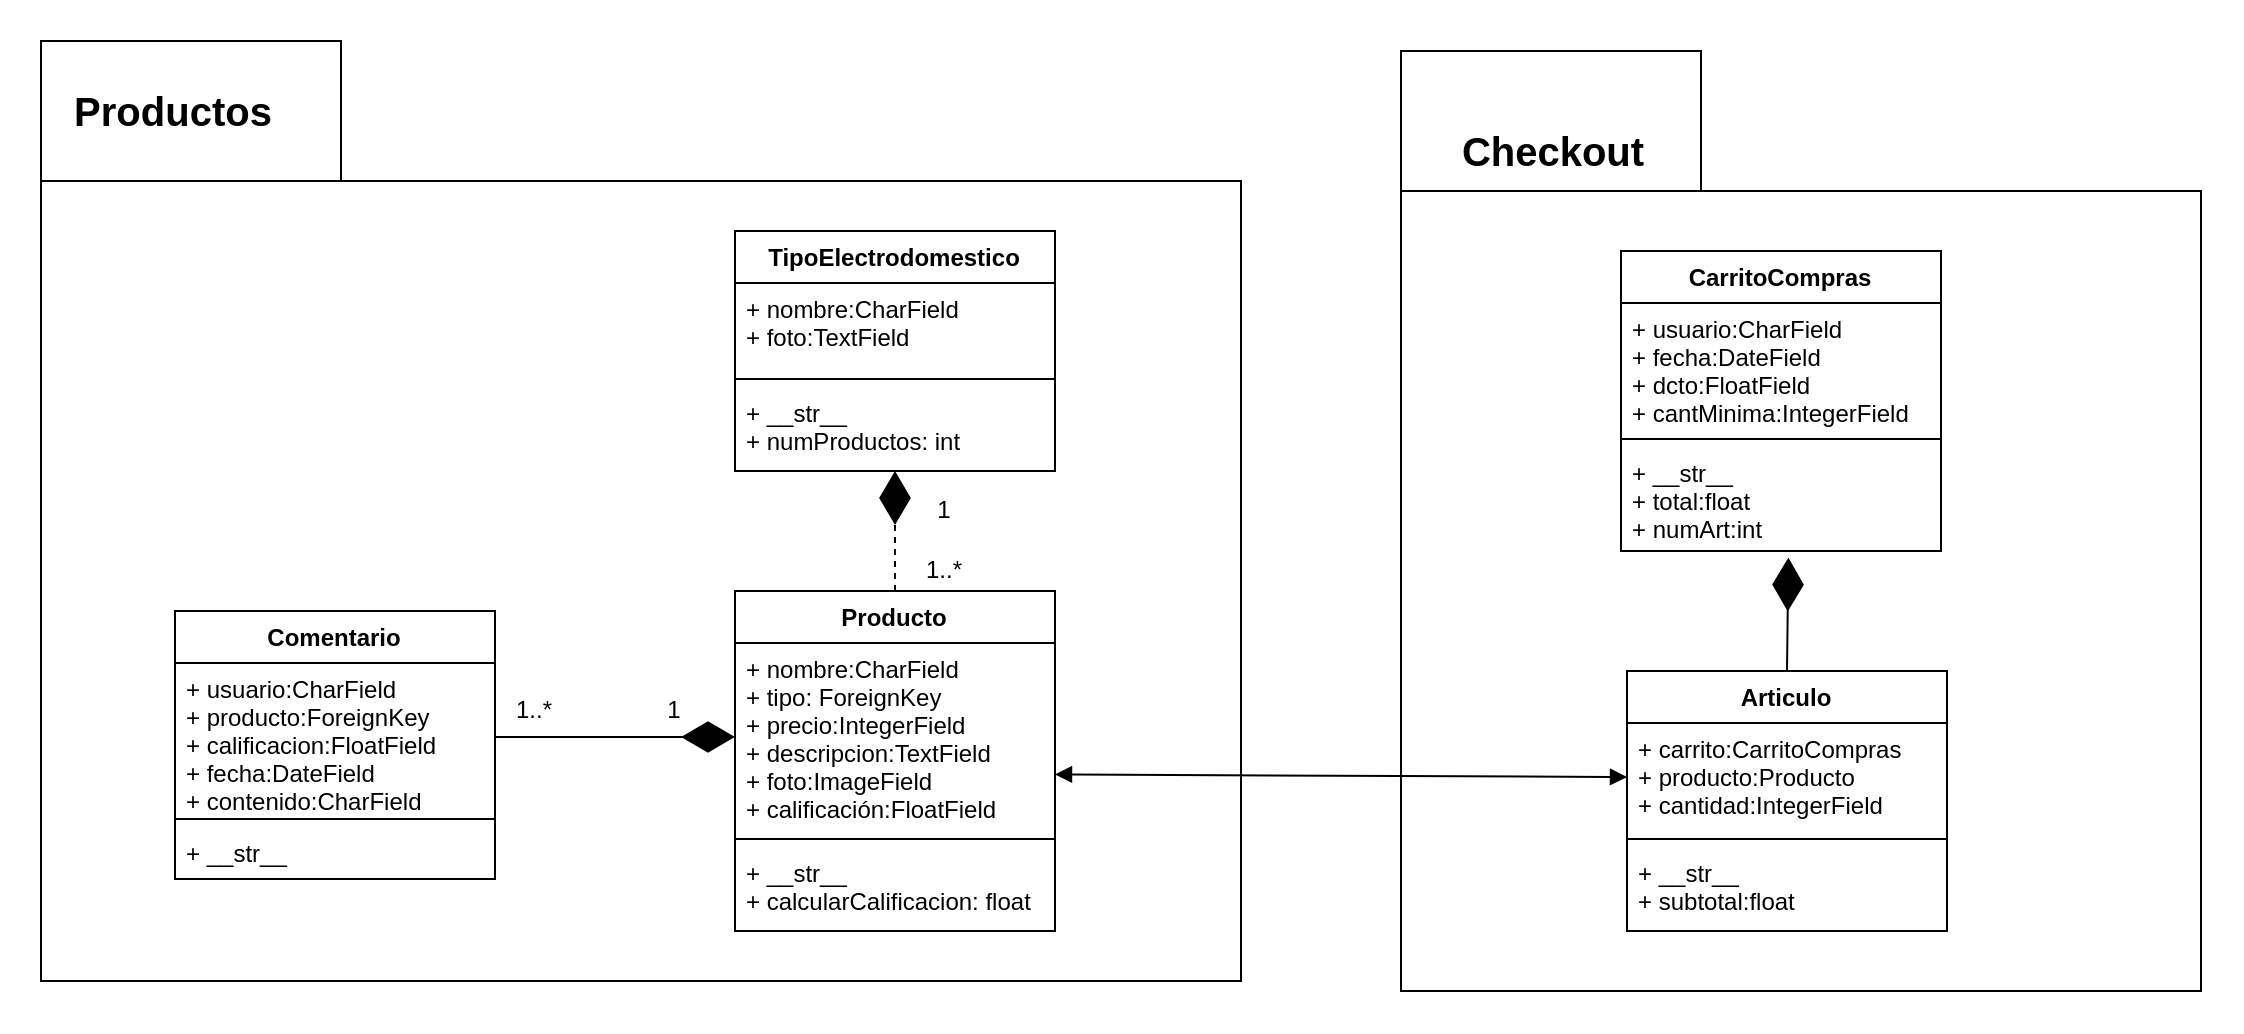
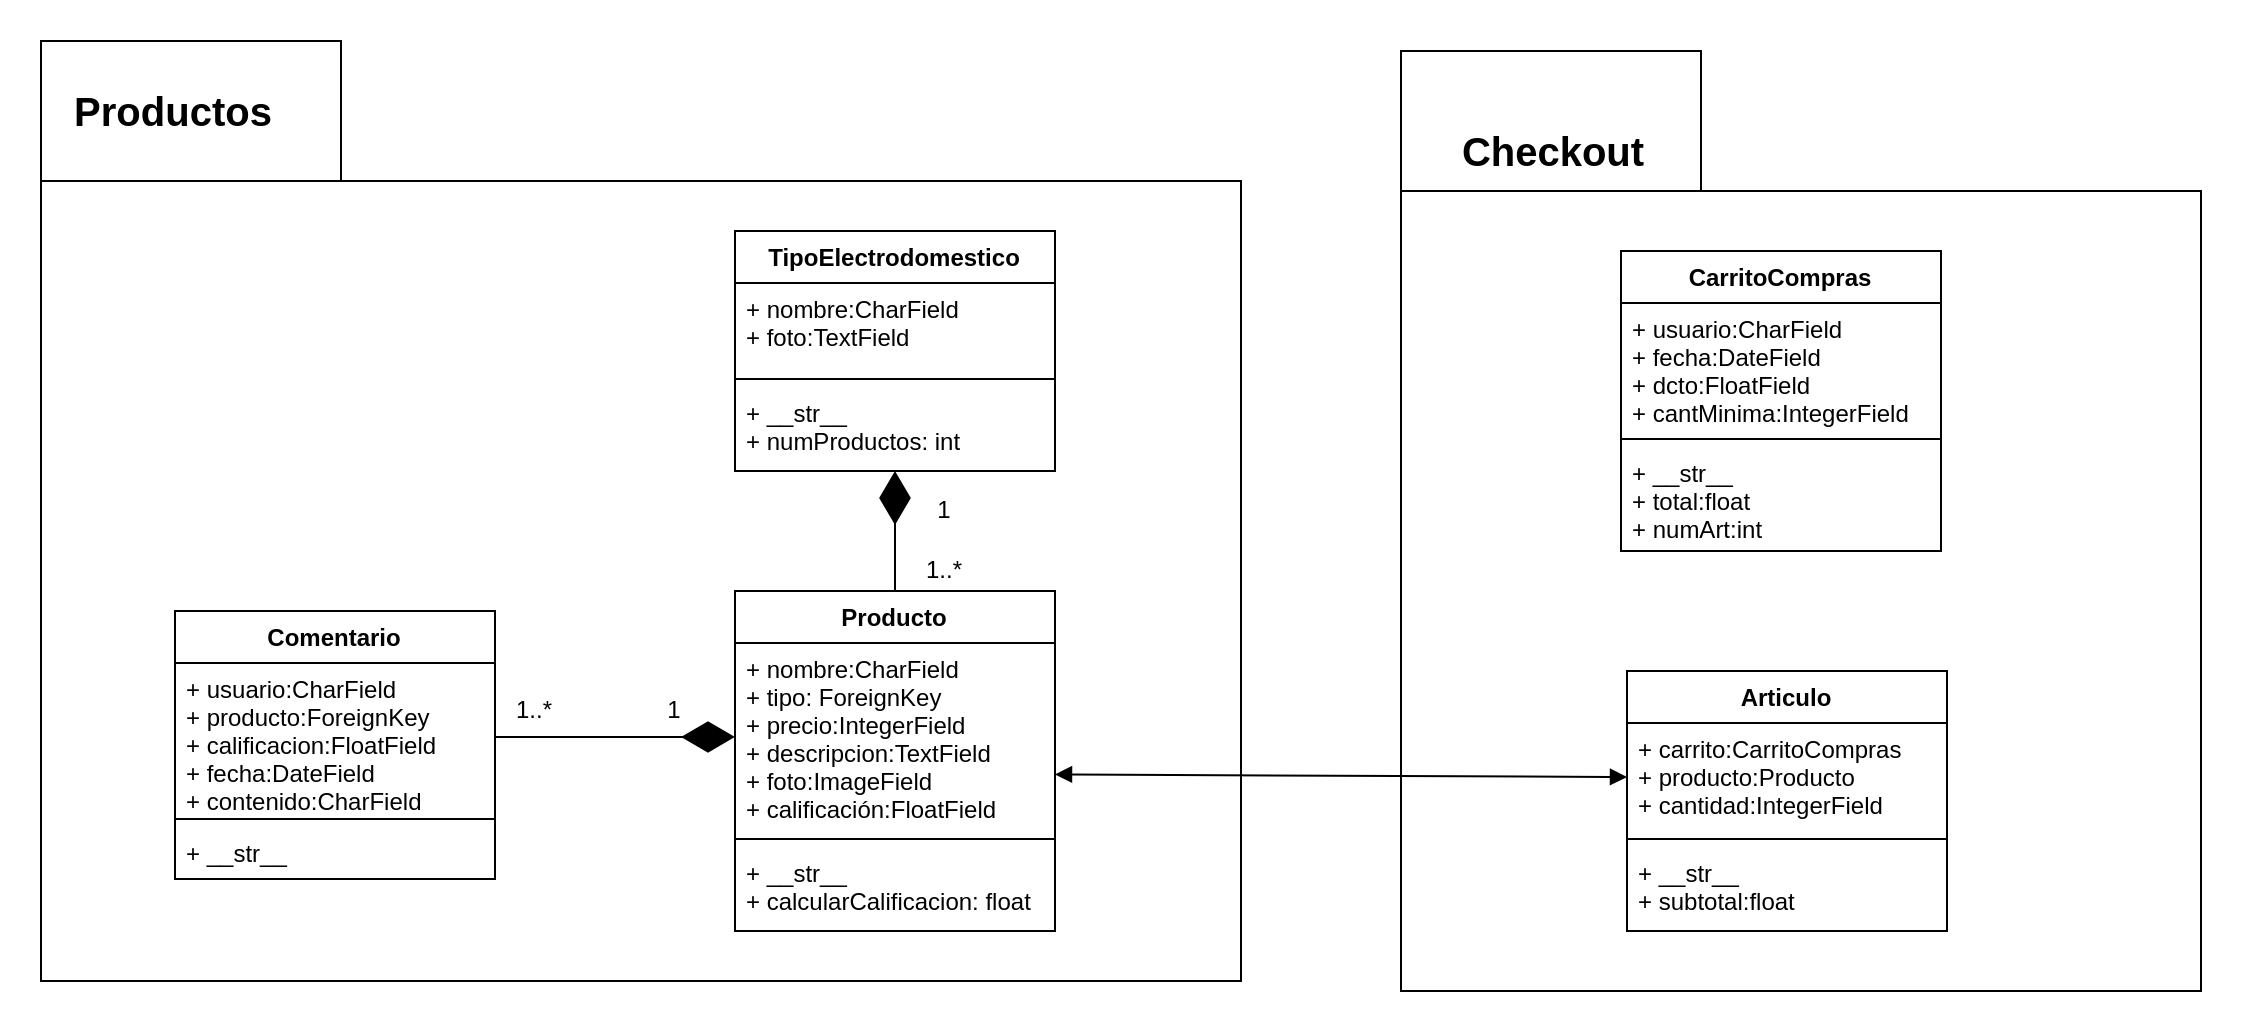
- <mxCell id="18" value="" style="endArrow=diamondThin;endFill=1;endSize=24;html=1;exitX=0.5;exitY=0;exitDx=0;exitDy=0;entryX=0.5;entryY=1;entryDx=0;entryDy=0;entryPerimeter=0;dashed=1;" edge="1" parent="1" source="7" target="6"><mxGeometry width="160" relative="1" as="geometry"><mxPoint x="507" y="235" as="sourcePoint" /><mxPoint x="447" y="245" as="targetPoint" /></mxGeometry></mxCell>
+ <mxCell id="18" value="" style="endArrow=diamondThin;endFill=1;endSize=24;html=1;exitX=0.5;exitY=0;exitDx=0;exitDy=0;entryX=0.5;entryY=1;entryDx=0;entryDy=0;entryPerimeter=0;" edge="1" parent="1" source="7" target="6"><mxGeometry width="160" relative="1" as="geometry"><mxPoint x="507" y="235" as="sourcePoint" /><mxPoint x="447" y="245" as="targetPoint" /></mxGeometry></mxCell>
- <mxCell id="32" value="" style="endArrow=diamondThin;endFill=1;endSize=24;html=1;fontSize=12;entryX=0.523;entryY=1.064;entryDx=0;entryDy=0;entryPerimeter=0;exitX=0.5;exitY=0;exitDx=0;exitDy=0;" edge="1" parent="1" source="28" target="27"><mxGeometry width="160" relative="1" as="geometry"><mxPoint x="620" y="345" as="sourcePoint" /><mxPoint x="780" y="345" as="targetPoint" /></mxGeometry></mxCell>
